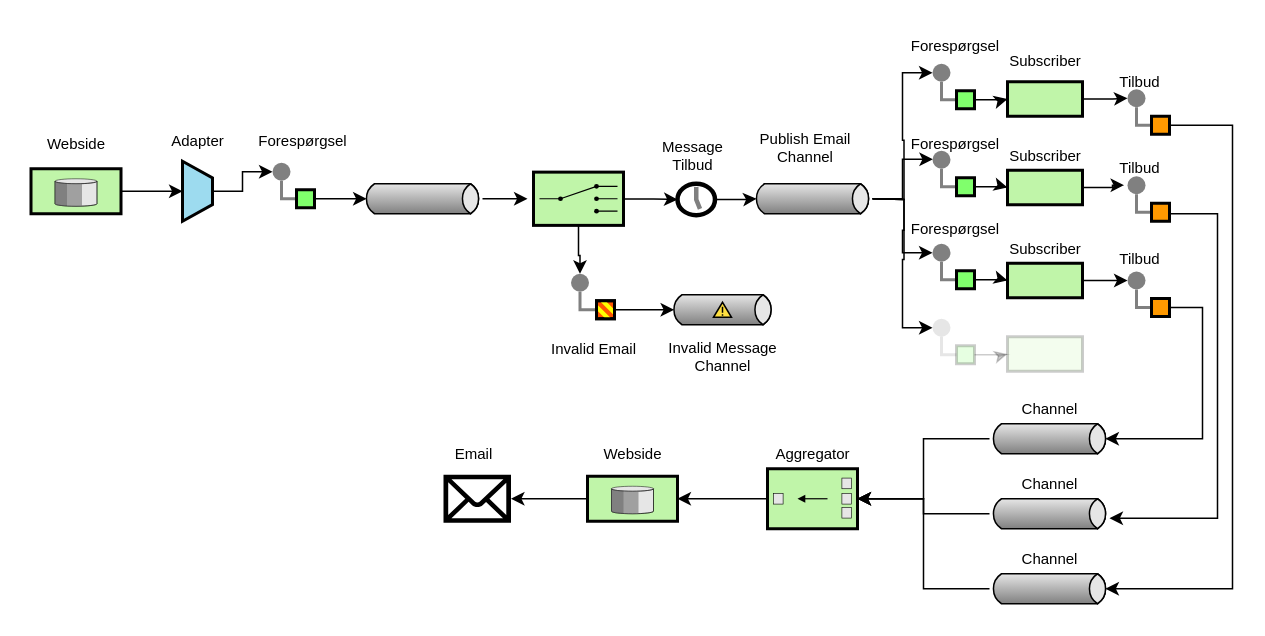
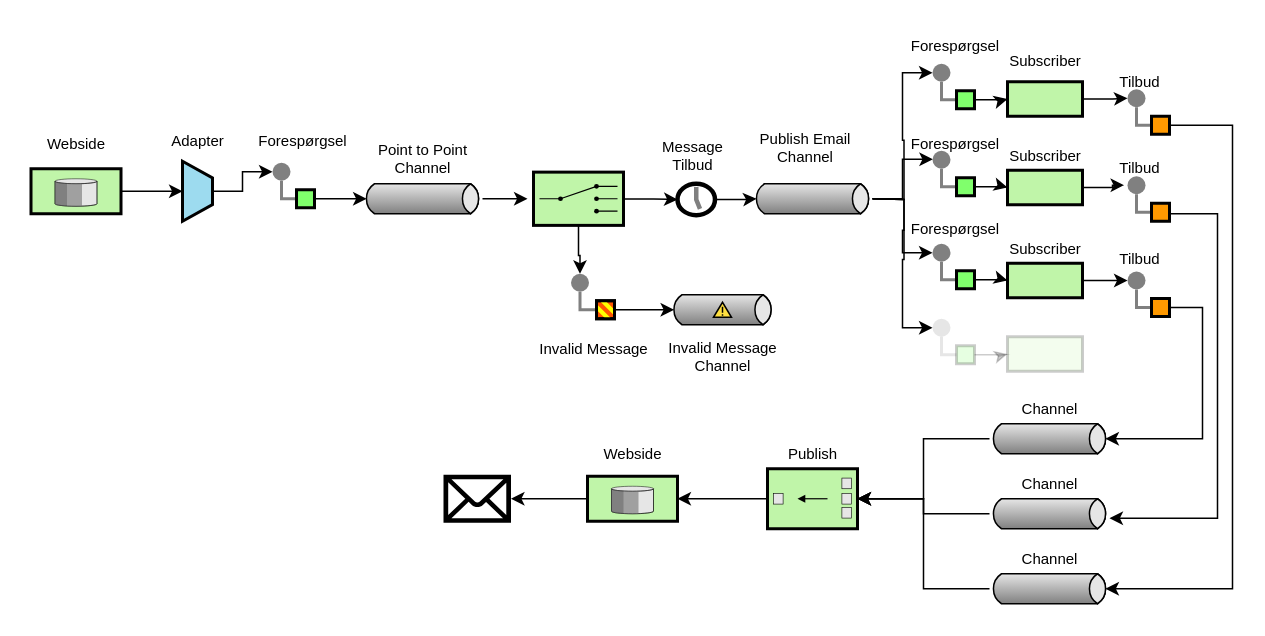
+ <mxCell id="73" value="Point to Point &lt;br&gt;Channel" style="text;html=1;align=center;verticalAlign=middle;resizable=0;points=[];autosize=1;fontSize=10;" vertex="1" parent="1"><mxGeometry x="246" y="90" width="70" height="30" as="geometry" /></mxCell>
- <mxCell id="83" value="Invalid Email" style="text;html=1;align=center;verticalAlign=middle;resizable=0;points=[];autosize=1;fontSize=10;" vertex="1" parent="1"><mxGeometry x="350" y="222" width="90" height="20" as="geometry" /></mxCell>
+ <mxCell id="83" value="Invalid Message" style="text;html=1;align=center;verticalAlign=middle;resizable=0;points=[];autosize=1;fontSize=10;" vertex="1" parent="1"><mxGeometry x="350" y="222" width="90" height="20" as="geometry" /></mxCell>
- <mxCell id="89" value="Email" style="text;html=1;align=center;verticalAlign=middle;resizable=0;points=[];autosize=1;fontSize=10;" vertex="1" parent="1"><mxGeometry x="295" y="292" width="40" height="20" as="geometry" /></mxCell>
- <mxCell id="90" value="Aggregator" style="text;html=1;align=center;verticalAlign=middle;resizable=0;points=[];autosize=1;fontSize=10;" vertex="1" parent="1"><mxGeometry x="506" y="292" width="70" height="20" as="geometry" /></mxCell>
+ <mxCell id="90" value="Publish" style="text;html=1;align=center;verticalAlign=middle;resizable=0;points=[];autosize=1;fontSize=10;" vertex="1" parent="1"><mxGeometry x="506" y="292" width="70" height="20" as="geometry" /></mxCell>
